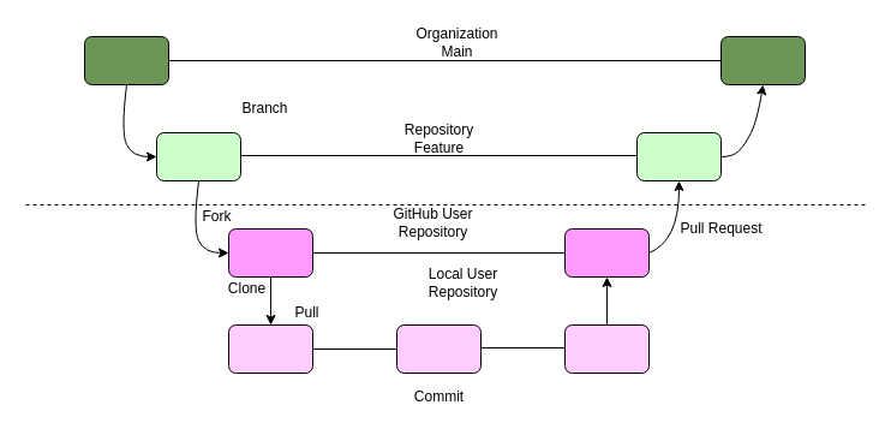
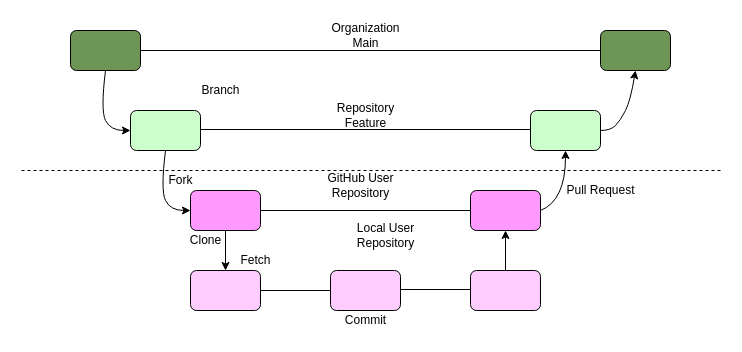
- <mxCell id="29" value="Organization&lt;br&gt;Main" style="text;html=1;align=center;verticalAlign=middle;resizable=0;points=[];;autosize=1;" vertex="1" parent="1"><mxGeometry x="340" y="20" width="80" height="30" as="geometry" /></mxCell>
+ <mxCell id="29" value="Organization&lt;br&gt;Main" style="text;html=1;align=center;verticalAlign=middle;resizable=0;points=[];;autosize=1;" vertex="1" parent="1"><mxGeometry x="325" y="20" width="80" height="30" as="geometry" /></mxCell>
- <mxCell id="24" value="Pull" style="text;html=1;align=center;verticalAlign=middle;resizable=0;points=[];;autosize=1;" vertex="1" parent="1"><mxGeometry x="230" y="250" width="50" height="20" as="geometry" /></mxCell>
+ <mxCell id="24" value="Fetch" style="text;html=1;align=center;verticalAlign=middle;resizable=0;points=[];;autosize=1;" vertex="1" parent="1"><mxGeometry x="230" y="250" width="50" height="20" as="geometry" /></mxCell>
- <mxCell id="19" value="Commit" style="text;html=1;align=center;verticalAlign=middle;resizable=0;points=[];;autosize=1;" vertex="1" parent="1"><mxGeometry x="335" y="320" width="60" height="20" as="geometry" /></mxCell>
+ <mxCell id="19" value="Commit" style="text;html=1;align=center;verticalAlign=middle;resizable=0;points=[];;autosize=1;" vertex="1" parent="1"><mxGeometry x="335" y="310" width="60" height="20" as="geometry" /></mxCell>
